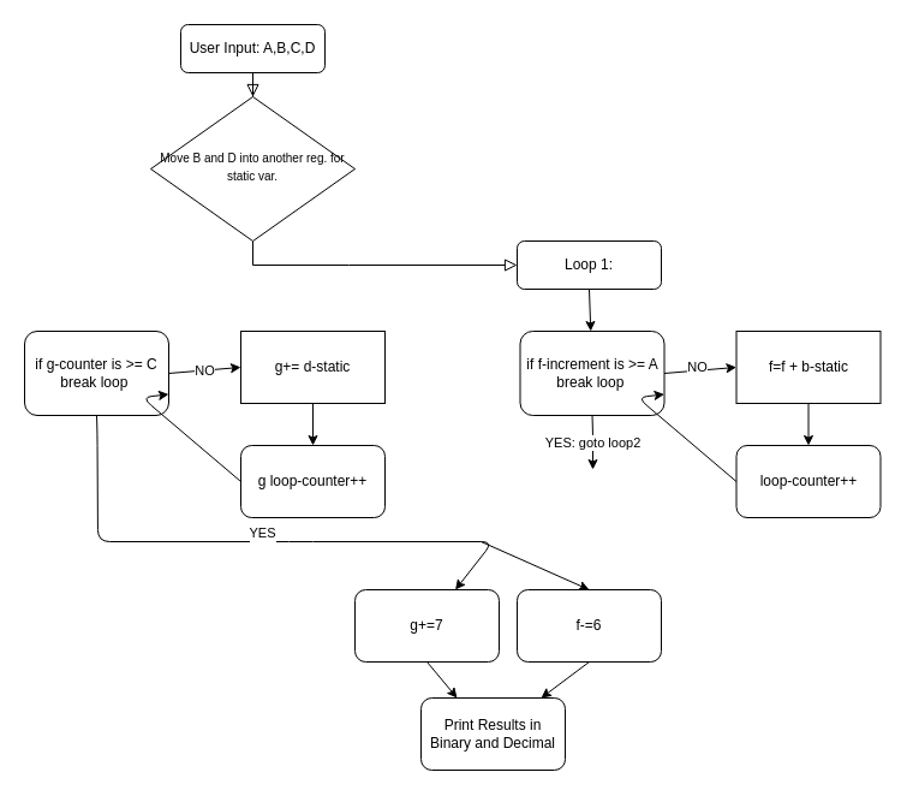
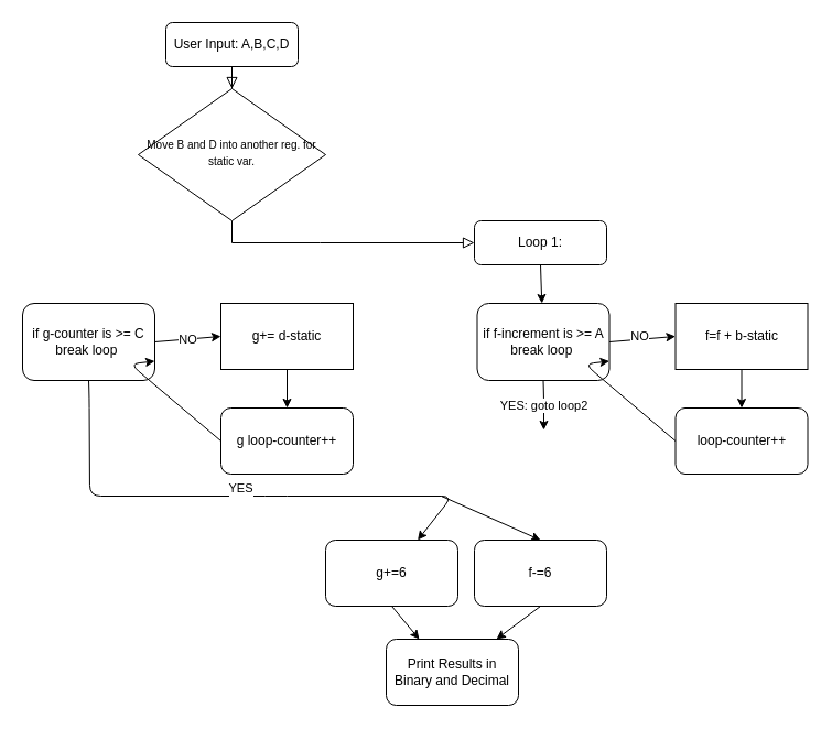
- <mxCell id="22" value="g+=7" style="rounded=1;whiteSpace=wrap;html=1;" vertex="1" parent="1"><mxGeometry x="295" y="490" width="120" height="60" as="geometry" /></mxCell>
+ <mxCell id="22" value="g+=6" style="rounded=1;whiteSpace=wrap;html=1;" vertex="1" parent="1"><mxGeometry x="295" y="490" width="120" height="60" as="geometry" /></mxCell>
